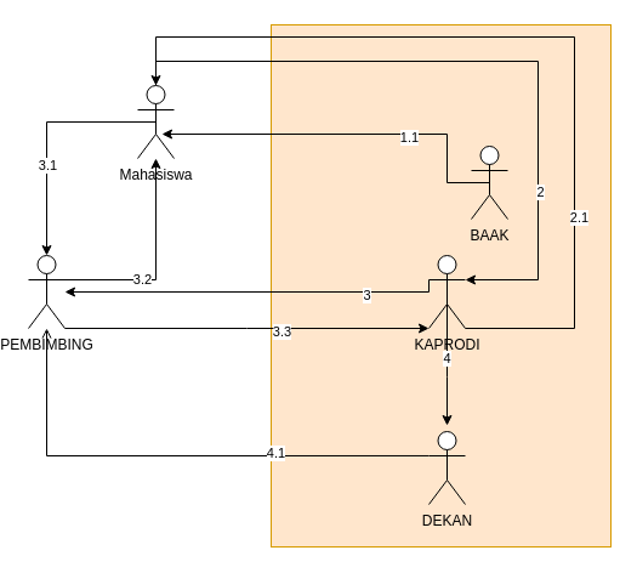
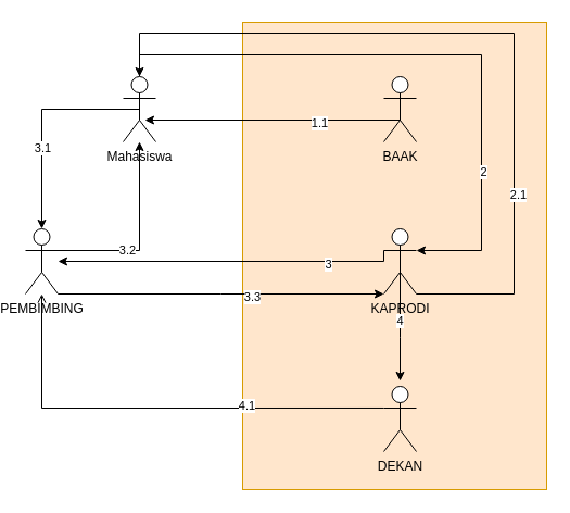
- <mxCell id="10" value="BAAK" style="shape=umlActor;verticalLabelPosition=bottom;verticalAlign=top;html=1;outlineConnect=0;" vertex="1" parent="1"><mxGeometry x="385" y="120" width="30" height="60" as="geometry" /></mxCell>
+ <mxCell id="10" value="BAAK" style="shape=umlActor;verticalLabelPosition=bottom;verticalAlign=top;html=1;outlineConnect=0;" vertex="1" parent="1"><mxGeometry x="350" y="70" width="30" height="60" as="geometry" /></mxCell>
